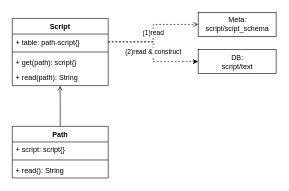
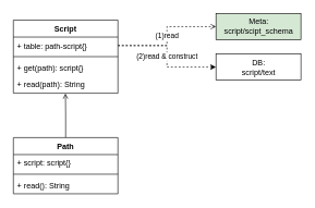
- <mxCell id="2" value="Meta:&lt;br&gt;script/scipt_schema" style="html=1;" parent="1" vertex="1"><mxGeometry x="330" y="20" width="130" height="40" as="geometry" /></mxCell>
+ <mxCell id="2" value="Meta:&lt;br&gt;script/scipt_schema" style="html=1;fillColor=#d5e8d4;" parent="1" vertex="1"><mxGeometry x="330" y="20" width="130" height="40" as="geometry" /></mxCell>
